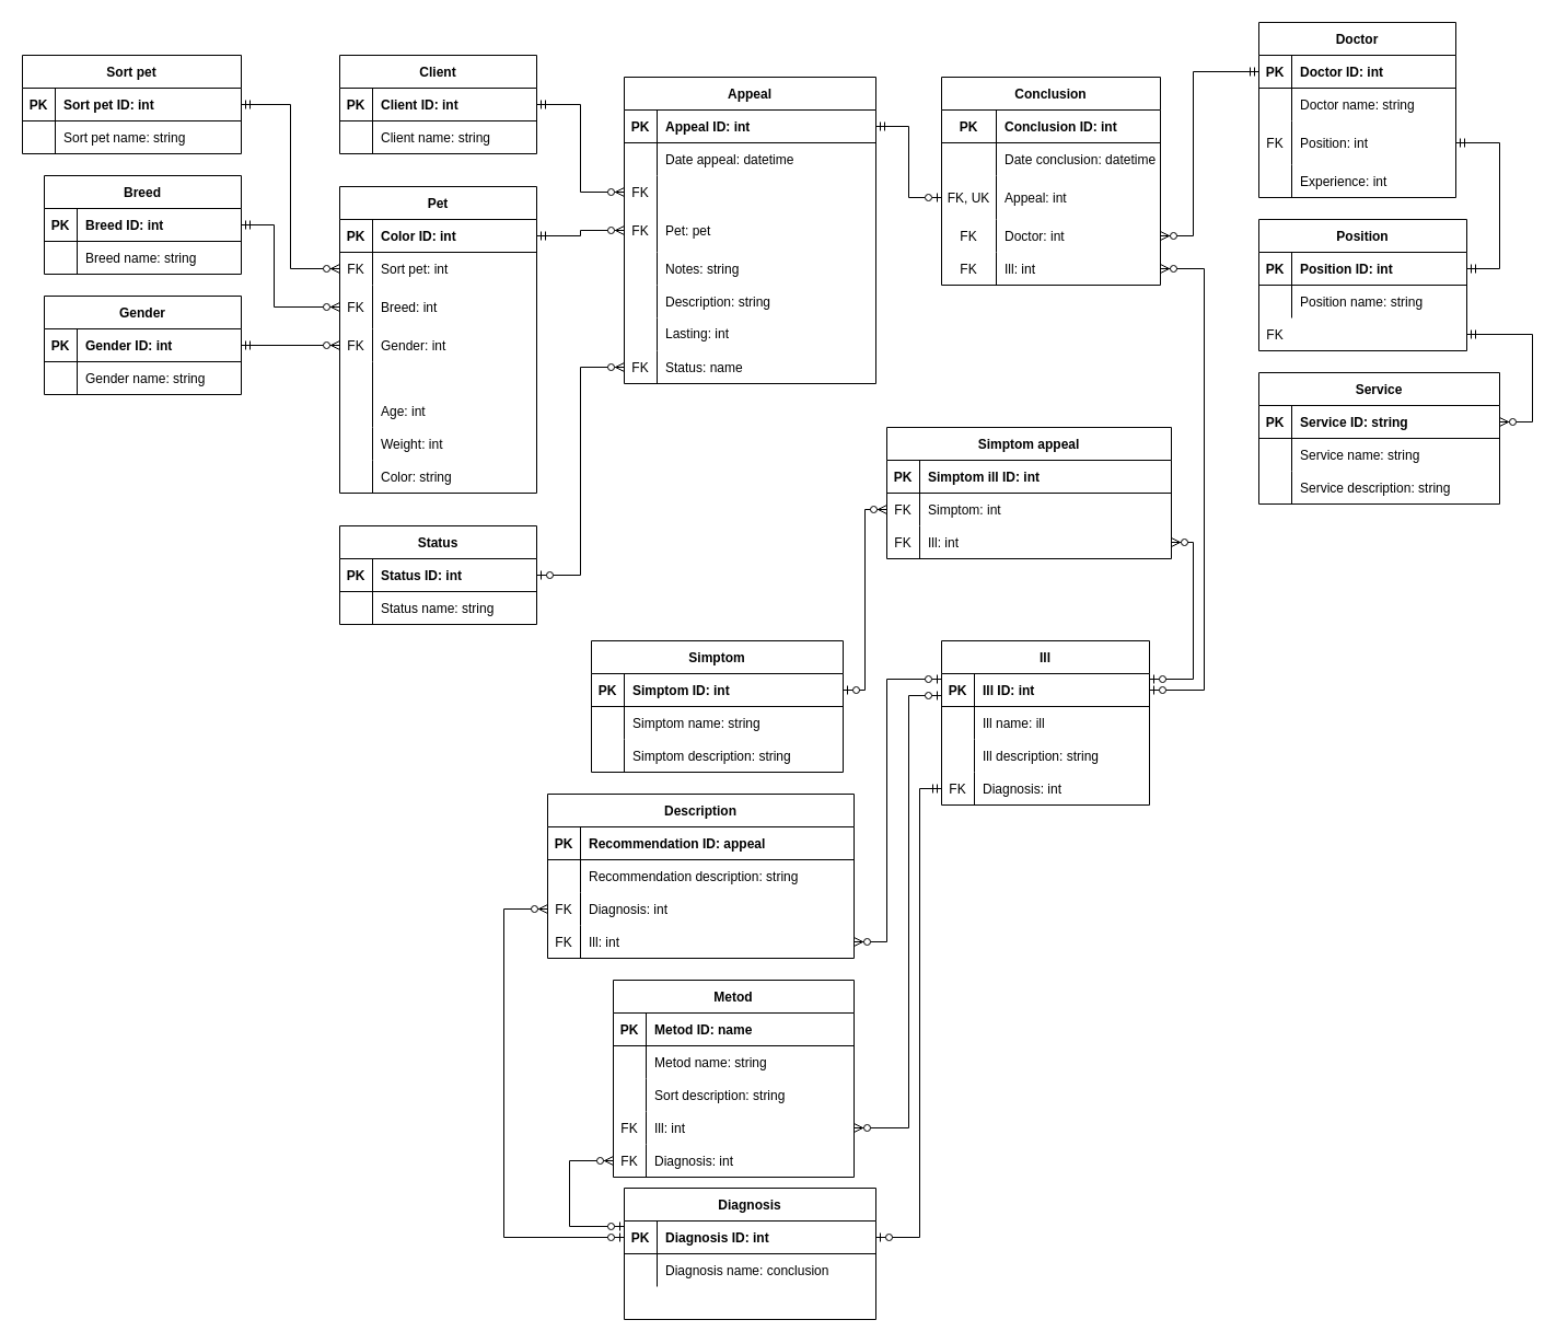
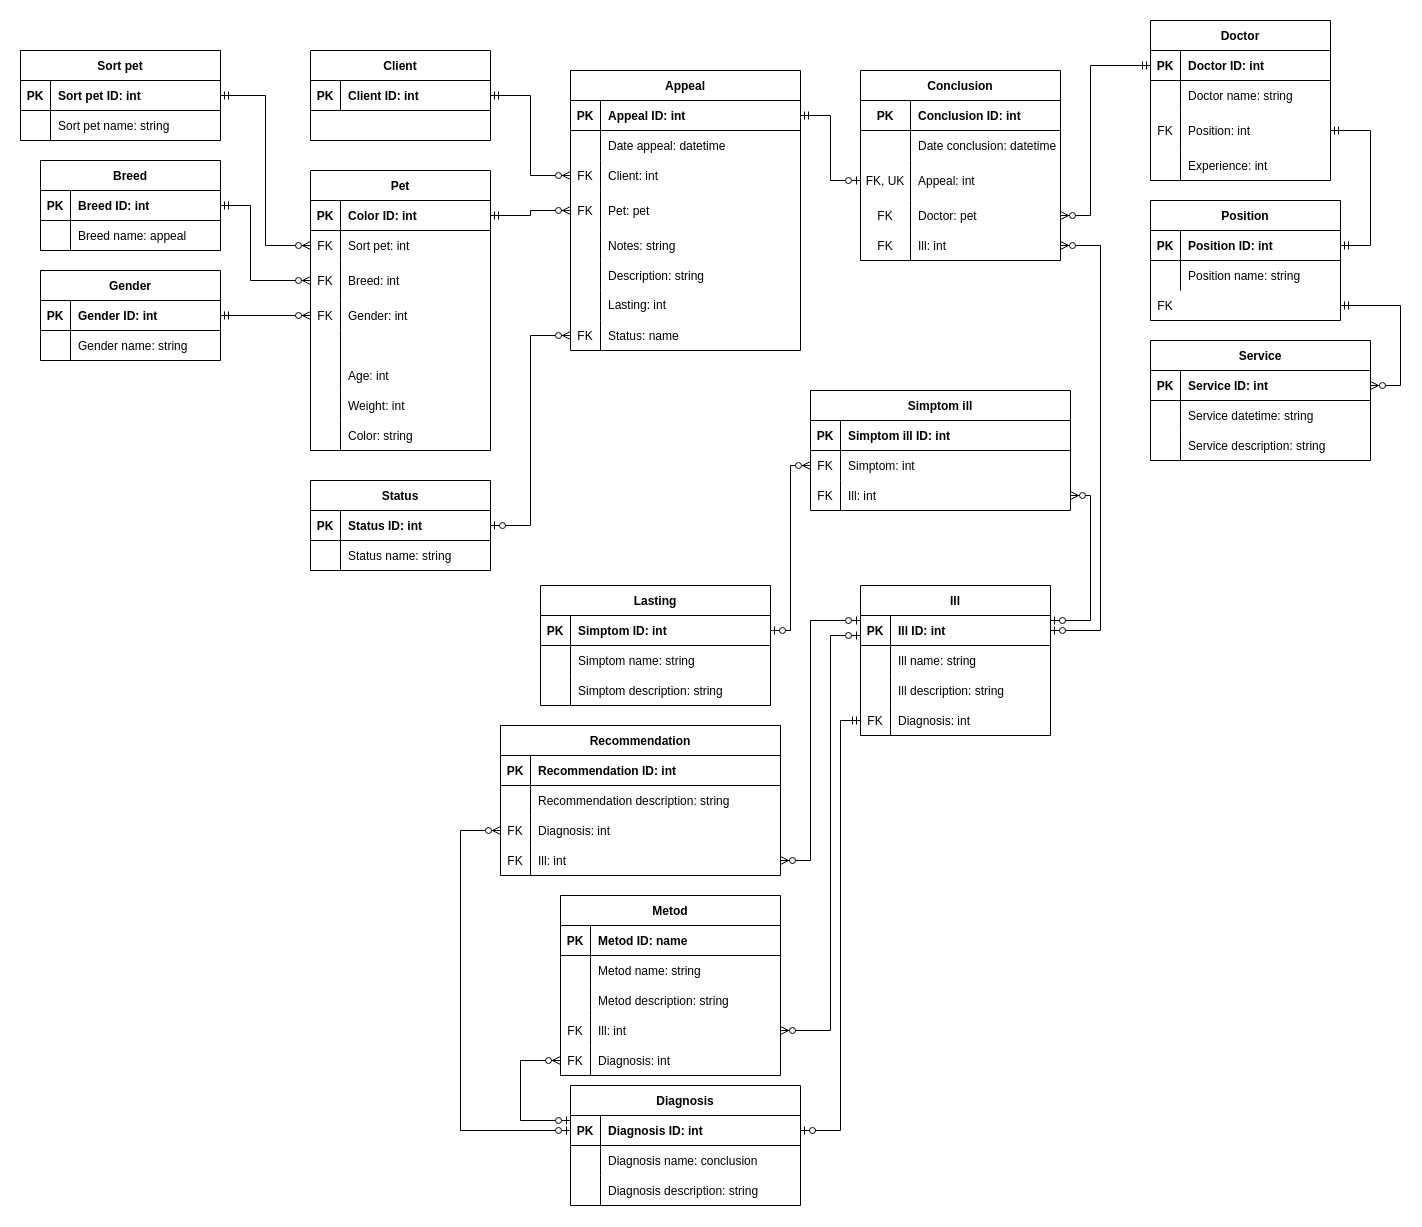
- <mxCell id="65" value="Client name: string" style="shape=partialRectangle;connectable=0;fillColor=none;top=0;left=0;bottom=0;right=0;align=left;spacingLeft=6;overflow=hidden;" parent="63" vertex="1"><mxGeometry x="30" width="150" height="30" as="geometry"><mxRectangle width="150" height="30" as="alternateBounds" /></mxGeometry></mxCell>
+ <mxCell id="11" value="Client: int" style="shape=partialRectangle;connectable=0;top=0;left=0;bottom=0;right=0;align=left;spacingLeft=6;overflow=hidden;strokeColor=#d79b00;fillColor=none;" parent="9" vertex="1"><mxGeometry x="30" width="200" height="30" as="geometry"><mxRectangle width="150" height="30" as="alternateBounds" /></mxGeometry></mxCell>
- <mxCell id="39" value="Doctor: int" style="shape=partialRectangle;connectable=0;top=0;left=0;bottom=0;right=0;align=left;spacingLeft=6;overflow=hidden;fillColor=none;" parent="37" vertex="1"><mxGeometry x="50" width="150" height="30" as="geometry"><mxRectangle width="130" height="30" as="alternateBounds" /></mxGeometry></mxCell>
+ <mxCell id="39" value="Doctor: pet" style="shape=partialRectangle;connectable=0;top=0;left=0;bottom=0;right=0;align=left;spacingLeft=6;overflow=hidden;fillColor=none;" parent="37" vertex="1"><mxGeometry x="50" width="150" height="30" as="geometry"><mxRectangle width="130" height="30" as="alternateBounds" /></mxGeometry></mxCell>
- <mxCell id="119" value="Breed name: string" style="shape=partialRectangle;connectable=0;fillColor=none;top=0;left=0;bottom=0;right=0;align=left;spacingLeft=6;overflow=hidden;" parent="117" vertex="1"><mxGeometry x="30" width="150" height="30" as="geometry"><mxRectangle width="150" height="30" as="alternateBounds" /></mxGeometry></mxCell>
+ <mxCell id="119" value="Breed name: appeal" style="shape=partialRectangle;connectable=0;fillColor=none;top=0;left=0;bottom=0;right=0;align=left;spacingLeft=6;overflow=hidden;" parent="117" vertex="1"><mxGeometry x="30" width="150" height="30" as="geometry"><mxRectangle width="150" height="30" as="alternateBounds" /></mxGeometry></mxCell>
- <mxCell id="136" value="Service ID: string" style="shape=partialRectangle;connectable=0;fillColor=none;top=0;left=0;bottom=0;right=0;align=left;spacingLeft=6;fontStyle=1;overflow=hidden;" parent="134" vertex="1"><mxGeometry x="30" width="190" height="30" as="geometry"><mxRectangle width="150" height="30" as="alternateBounds" /></mxGeometry></mxCell>
+ <mxCell id="136" value="Service ID: int" style="shape=partialRectangle;connectable=0;fillColor=none;top=0;left=0;bottom=0;right=0;align=left;spacingLeft=6;fontStyle=1;overflow=hidden;" parent="134" vertex="1"><mxGeometry x="30" width="190" height="30" as="geometry"><mxRectangle width="150" height="30" as="alternateBounds" /></mxGeometry></mxCell>
- <mxCell id="214" value="Simptom appeal" style="shape=table;startSize=30;container=1;collapsible=1;childLayout=tableLayout;fixedRows=1;rowLines=0;fontStyle=1;align=center;resizeLast=1;" parent="1" vertex="1"><mxGeometry x="810" y="390" width="260" height="120" as="geometry" /></mxCell>
+ <mxCell id="214" value="Simptom ill" style="shape=table;startSize=30;container=1;collapsible=1;childLayout=tableLayout;fixedRows=1;rowLines=0;fontStyle=1;align=center;resizeLast=1;" parent="1" vertex="1"><mxGeometry x="810" y="390" width="260" height="120" as="geometry" /></mxCell>
- <mxCell id="139" value="Service name: string" style="shape=partialRectangle;connectable=0;fillColor=none;top=0;left=0;bottom=0;right=0;align=left;spacingLeft=6;overflow=hidden;" parent="137" vertex="1"><mxGeometry x="30" width="190" height="30" as="geometry"><mxRectangle width="150" height="30" as="alternateBounds" /></mxGeometry></mxCell>
+ <mxCell id="139" value="Service datetime: string" style="shape=partialRectangle;connectable=0;fillColor=none;top=0;left=0;bottom=0;right=0;align=left;spacingLeft=6;overflow=hidden;" parent="137" vertex="1"><mxGeometry x="30" width="190" height="30" as="geometry"><mxRectangle width="150" height="30" as="alternateBounds" /></mxGeometry></mxCell>
- <mxCell id="186" value="Simptom" style="shape=table;startSize=30;container=1;collapsible=1;childLayout=tableLayout;fixedRows=1;rowLines=0;fontStyle=1;align=center;resizeLast=1;" parent="1" vertex="1"><mxGeometry x="540" y="585" width="230" height="120" as="geometry" /></mxCell>
+ <mxCell id="186" value="Lasting" style="shape=table;startSize=30;container=1;collapsible=1;childLayout=tableLayout;fixedRows=1;rowLines=0;fontStyle=1;align=center;resizeLast=1;" parent="1" vertex="1"><mxGeometry x="540" y="585" width="230" height="120" as="geometry" /></mxCell>
- <mxCell id="150" value="Ill name: ill" style="shape=partialRectangle;connectable=0;fillColor=none;top=0;left=0;bottom=0;right=0;align=left;spacingLeft=6;overflow=hidden;" parent="148" vertex="1"><mxGeometry x="30" width="160" height="30" as="geometry"><mxRectangle width="150" height="30" as="alternateBounds" /></mxGeometry></mxCell>
+ <mxCell id="150" value="Ill name: string" style="shape=partialRectangle;connectable=0;fillColor=none;top=0;left=0;bottom=0;right=0;align=left;spacingLeft=6;overflow=hidden;" parent="148" vertex="1"><mxGeometry x="30" width="160" height="30" as="geometry"><mxRectangle width="150" height="30" as="alternateBounds" /></mxGeometry></mxCell>
- <mxCell id="157" value="Description" style="shape=table;startSize=30;container=1;collapsible=1;childLayout=tableLayout;fixedRows=1;rowLines=0;fontStyle=1;align=center;resizeLast=1;" parent="1" vertex="1"><mxGeometry x="500" y="725" width="280" height="150" as="geometry" /></mxCell>
+ <mxCell id="157" value="Recommendation" style="shape=table;startSize=30;container=1;collapsible=1;childLayout=tableLayout;fixedRows=1;rowLines=0;fontStyle=1;align=center;resizeLast=1;" parent="1" vertex="1"><mxGeometry x="500" y="725" width="280" height="150" as="geometry" /></mxCell>
- <mxCell id="160" value="Recommendation ID: appeal" style="shape=partialRectangle;connectable=0;fillColor=none;top=0;left=0;bottom=0;right=0;align=left;spacingLeft=6;fontStyle=1;overflow=hidden;" parent="158" vertex="1"><mxGeometry x="30" width="250" height="30" as="geometry"><mxRectangle width="150" height="30" as="alternateBounds" /></mxGeometry></mxCell>
+ <mxCell id="160" value="Recommendation ID: int" style="shape=partialRectangle;connectable=0;fillColor=none;top=0;left=0;bottom=0;right=0;align=left;spacingLeft=6;fontStyle=1;overflow=hidden;" parent="158" vertex="1"><mxGeometry x="30" width="250" height="30" as="geometry"><mxRectangle width="150" height="30" as="alternateBounds" /></mxGeometry></mxCell>
- <mxCell id="179" value="Sort description: string" style="shape=partialRectangle;connectable=0;fillColor=none;top=0;left=0;bottom=0;right=0;align=left;spacingLeft=6;overflow=hidden;" parent="177" vertex="1"><mxGeometry x="30" width="190" height="30" as="geometry"><mxRectangle width="150" height="30" as="alternateBounds" /></mxGeometry></mxCell>
+ <mxCell id="179" value="Metod description: string" style="shape=partialRectangle;connectable=0;fillColor=none;top=0;left=0;bottom=0;right=0;align=left;spacingLeft=6;overflow=hidden;" parent="177" vertex="1"><mxGeometry x="30" width="190" height="30" as="geometry"><mxRectangle width="150" height="30" as="alternateBounds" /></mxGeometry></mxCell>
+ <mxCell id="208" value="Diagnosis description: string" style="shape=partialRectangle;connectable=0;fillColor=none;top=0;left=0;bottom=0;right=0;align=left;spacingLeft=6;overflow=hidden;fontStyle=0" parent="206" vertex="1"><mxGeometry x="30" width="200" height="30" as="geometry"><mxRectangle width="150" height="30" as="alternateBounds" /></mxGeometry></mxCell>
